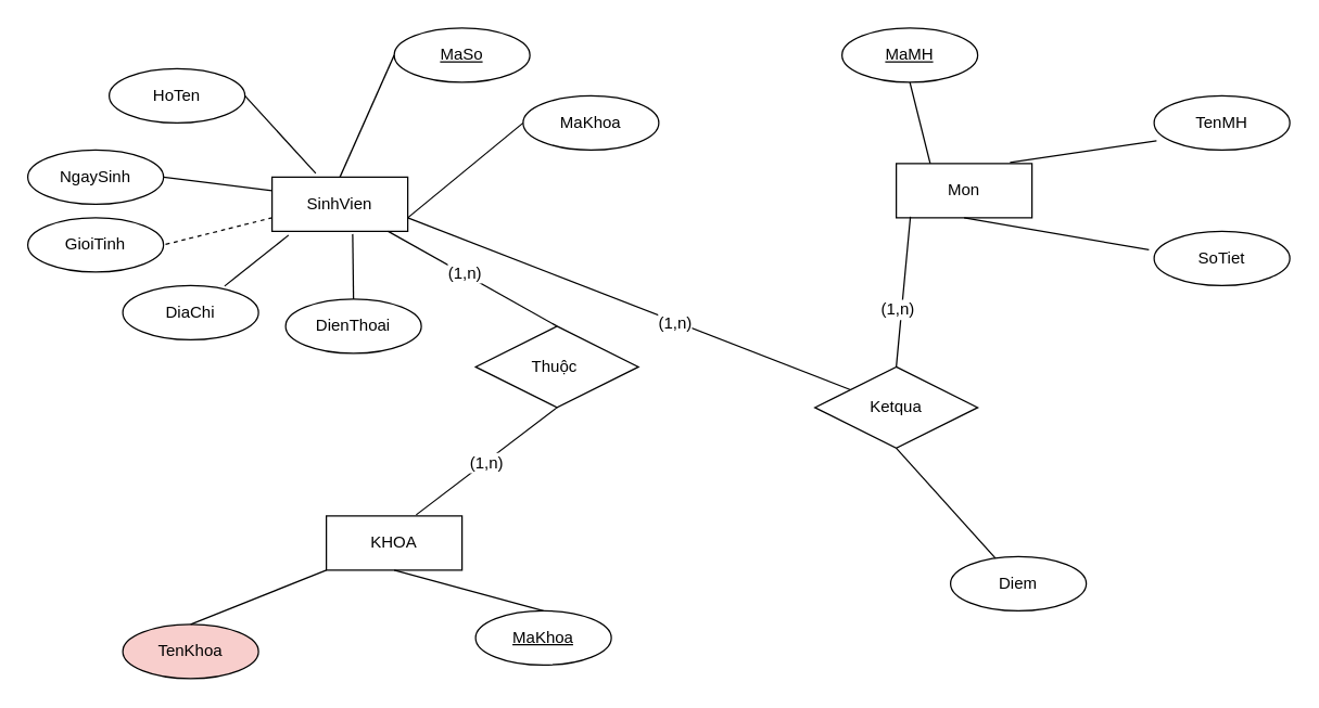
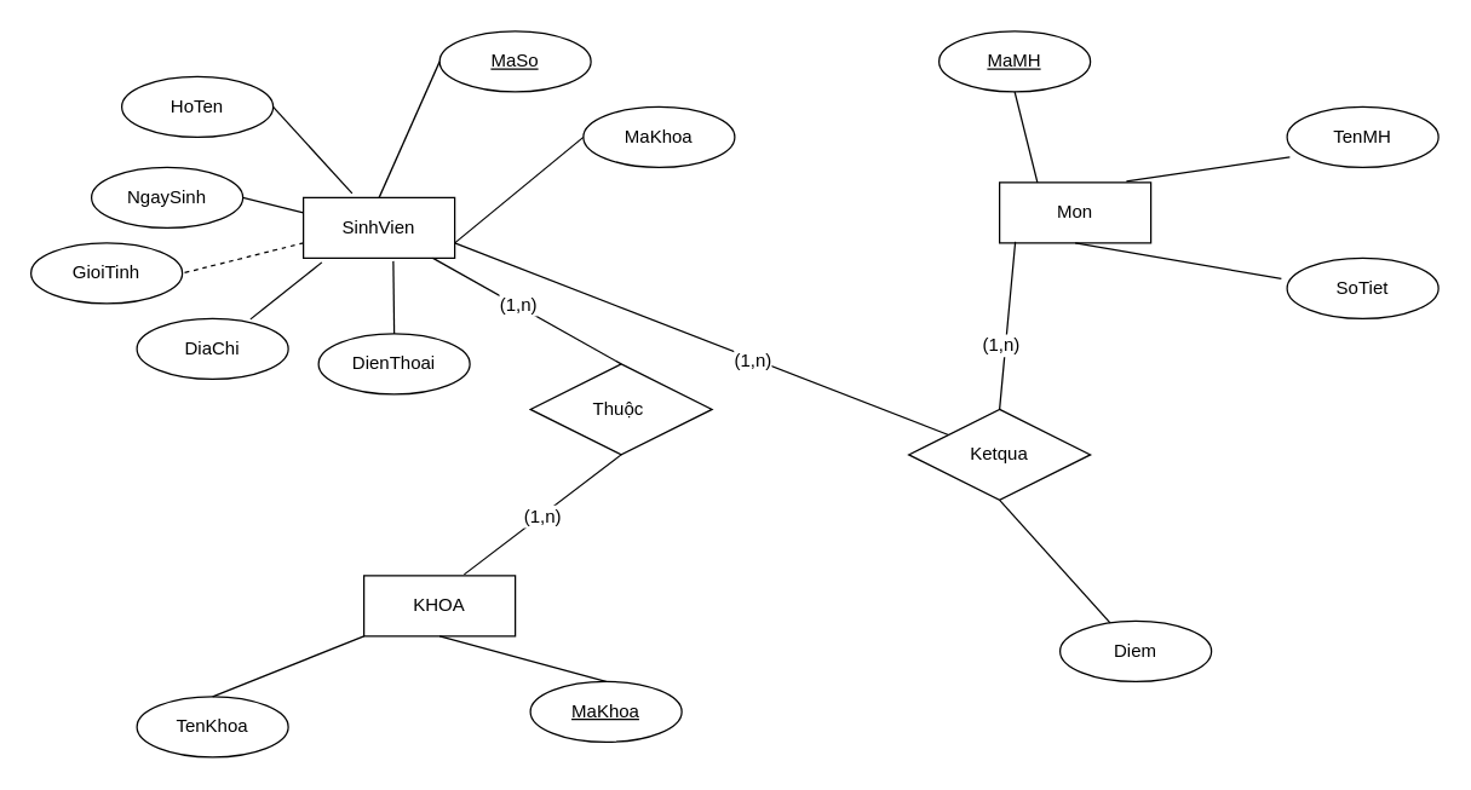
- <mxCell id="9" value="NgaySinh" style="ellipse;whiteSpace=wrap;html=1;align=center;" parent="1" vertex="1"><mxGeometry x="20" y="110" width="100" height="40" as="geometry" /></mxCell>
+ <mxCell id="9" value="NgaySinh" style="ellipse;whiteSpace=wrap;html=1;align=center;" parent="1" vertex="1"><mxGeometry x="60" y="110" width="100" height="40" as="geometry" /></mxCell>
- <mxCell id="15" value="TenKhoa" style="ellipse;whiteSpace=wrap;html=1;align=center;fillColor=#f8cecc;" parent="1" vertex="1"><mxGeometry x="90" y="460" width="100" height="40" as="geometry" /></mxCell>
+ <mxCell id="15" value="TenKhoa" style="ellipse;whiteSpace=wrap;html=1;align=center;" parent="1" vertex="1"><mxGeometry x="90" y="460" width="100" height="40" as="geometry" /></mxCell>
